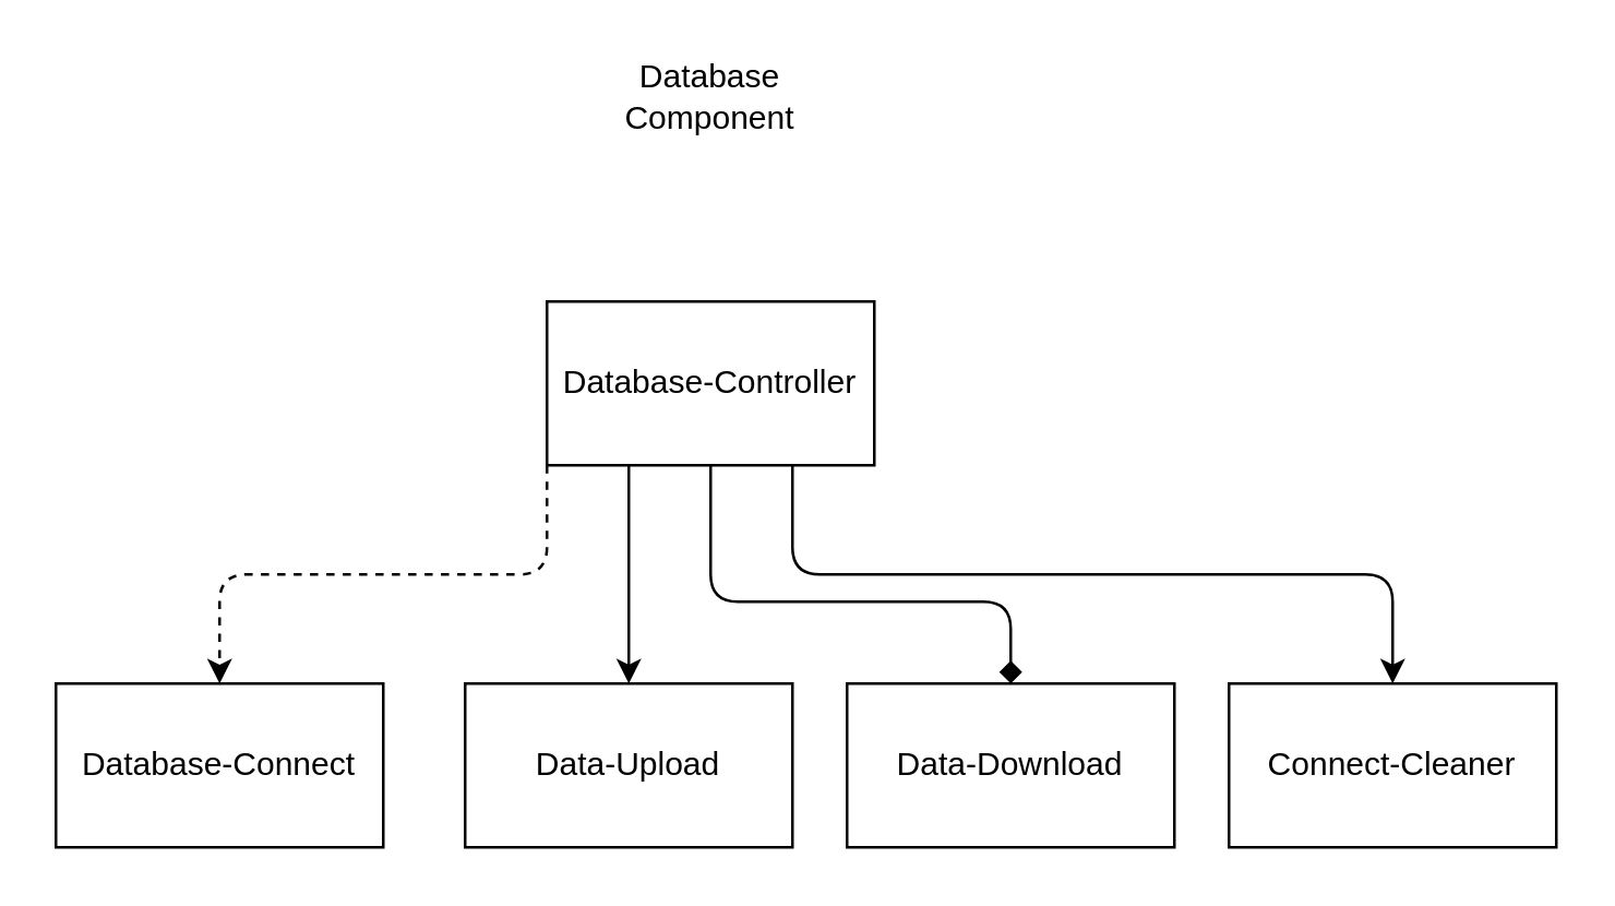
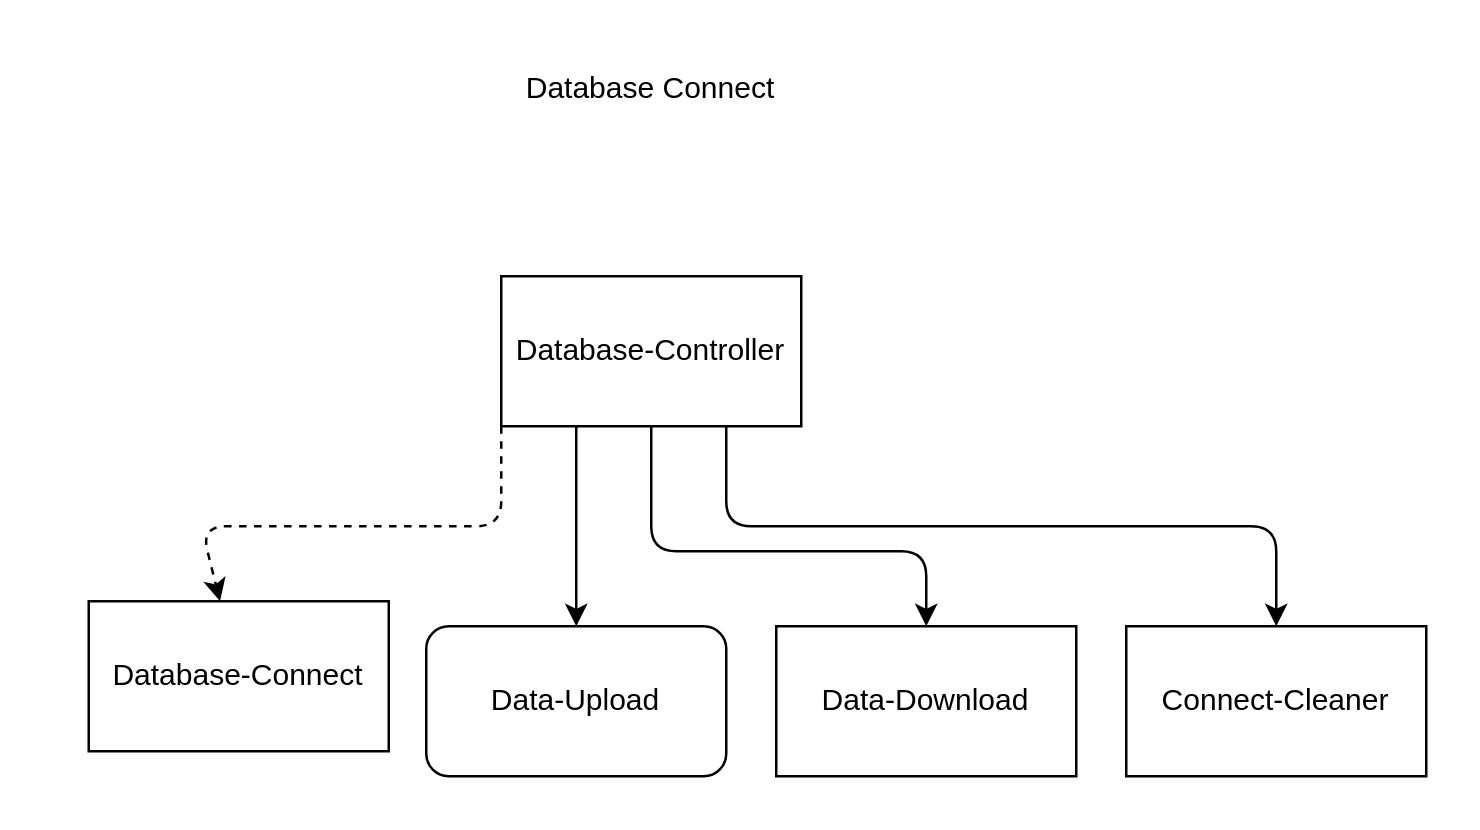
- <mxCell id="11" value="Database Component" style="text;html=1;strokeColor=none;fillColor=none;align=center;verticalAlign=middle;whiteSpace=wrap;rounded=0;" vertex="1" parent="1"><mxGeometry x="205" y="20" width="110" height="30" as="geometry" /></mxCell>
+ <mxCell id="11" value="Database Connect" style="text;html=1;strokeColor=none;fillColor=none;align=center;verticalAlign=middle;whiteSpace=wrap;rounded=0;" vertex="1" parent="1"><mxGeometry x="205" y="20" width="110" height="30" as="geometry" /></mxCell>
- <mxCell id="4" value="" style="edgeStyle=none;html=1;endArrow=diamond;" edge="1" parent="1" source="6" target="10"><mxGeometry relative="1" as="geometry"><Array as="points"><mxPoint x="260" y="220" /><mxPoint x="370" y="220" /></Array></mxGeometry></mxCell>
+ <mxCell id="4" value="" style="edgeStyle=none;html=1;" edge="1" parent="1" source="6" target="10"><mxGeometry relative="1" as="geometry"><Array as="points"><mxPoint x="260" y="220" /><mxPoint x="370" y="220" /></Array></mxGeometry></mxCell>
- <mxCell id="7" value="Database-Connect" style="rounded=0;whiteSpace=wrap;html=1;" vertex="1" parent="1"><mxGeometry x="20" y="250" width="120" height="60" as="geometry" /></mxCell>
+ <mxCell id="7" value="Database-Connect" style="rounded=0;whiteSpace=wrap;html=1;" vertex="1" parent="1"><mxGeometry x="35" y="240" width="120" height="60" as="geometry" /></mxCell>
- <mxCell id="9" value="Data-Upload" style="rounded=0;whiteSpace=wrap;html=1;" vertex="1" parent="1"><mxGeometry x="170" y="250" width="120" height="60" as="geometry" /></mxCell>
+ <mxCell id="9" value="Data-Upload" style="whiteSpace=wrap;html=1;rounded=1;" vertex="1" parent="1"><mxGeometry x="170" y="250" width="120" height="60" as="geometry" /></mxCell>
